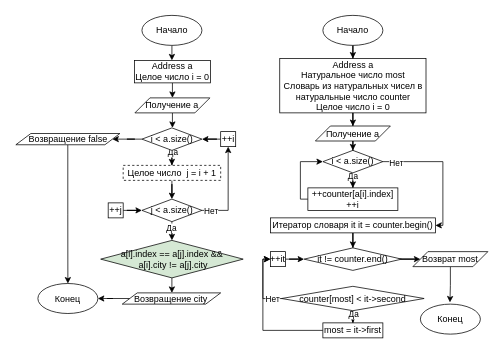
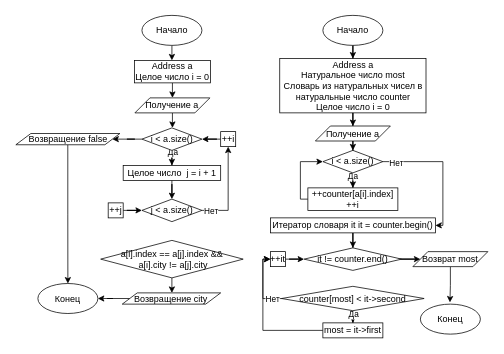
- <mxCell id="19" value="Целое число&amp;nbsp;&amp;nbsp;j = i + 1" style="rounded=0;whiteSpace=wrap;html=1;dashed=1;" vertex="1" parent="1"><mxGeometry x="163.74" y="220" width="130" height="20" as="geometry" /></mxCell>
+ <mxCell id="19" value="Целое число&amp;nbsp;&amp;nbsp;j = i + 1" style="rounded=0;whiteSpace=wrap;html=1;" vertex="1" parent="1"><mxGeometry x="163.74" y="220" width="130" height="20" as="geometry" /></mxCell>
- <mxCell id="20" style="edgeStyle=orthogonalEdgeStyle;rounded=0;orthogonalLoop=1;jettySize=auto;html=1;entryX=0.5;entryY=0;entryDx=0;entryDy=0;" edge="1" parent="1" source="24" target="26"><mxGeometry relative="1" as="geometry" /></mxCell>
- <mxCell id="21" value="Да" style="edgeLabel;html=1;align=center;verticalAlign=middle;resizable=0;points=[];" vertex="1" connectable="0" parent="20"><mxGeometry x="-0.672" y="-1" relative="1" as="geometry"><mxPoint as="offset" /></mxGeometry></mxCell>
- <mxCell id="26" value="a[i].index == a[j].index &amp;amp;&amp;amp;&lt;br&gt;&amp;nbsp;a[i].city != a[j].city" style="rhombus;whiteSpace=wrap;html=1;fillColor=#d5e8d4;" vertex="1" parent="1"><mxGeometry x="133.74" y="320" width="190" height="50" as="geometry" /></mxCell>
+ <mxCell id="26" value="a[i].index == a[j].index &amp;amp;&amp;amp;&lt;br&gt;&amp;nbsp;a[i].city != a[j].city" style="rhombus;whiteSpace=wrap;html=1;" vertex="1" parent="1"><mxGeometry x="133.74" y="320" width="190" height="50" as="geometry" /></mxCell>
